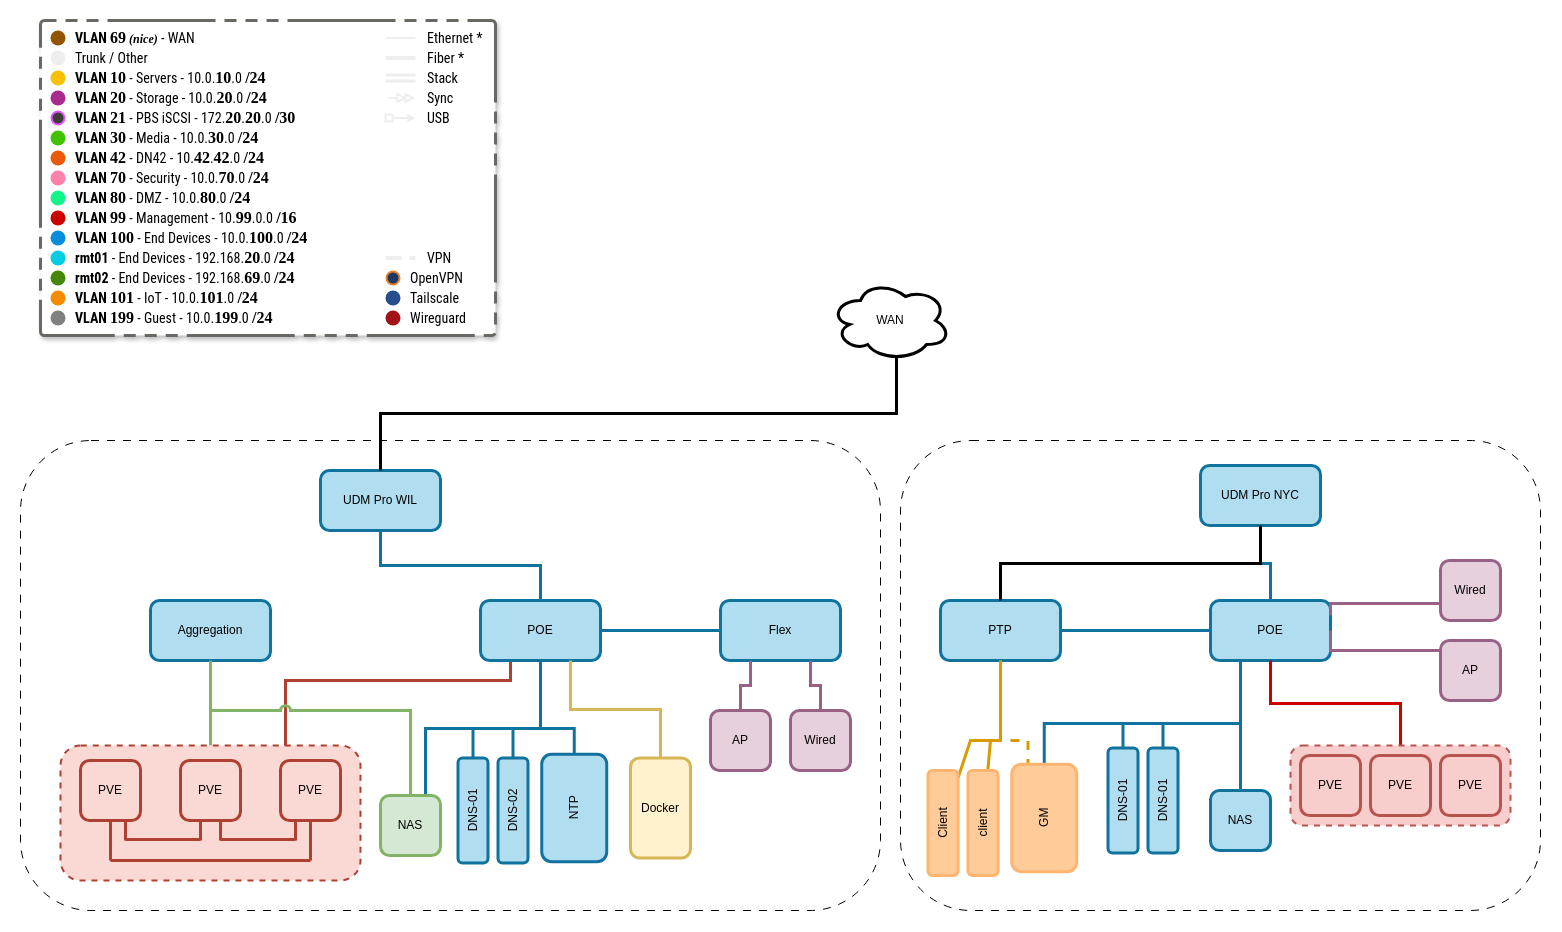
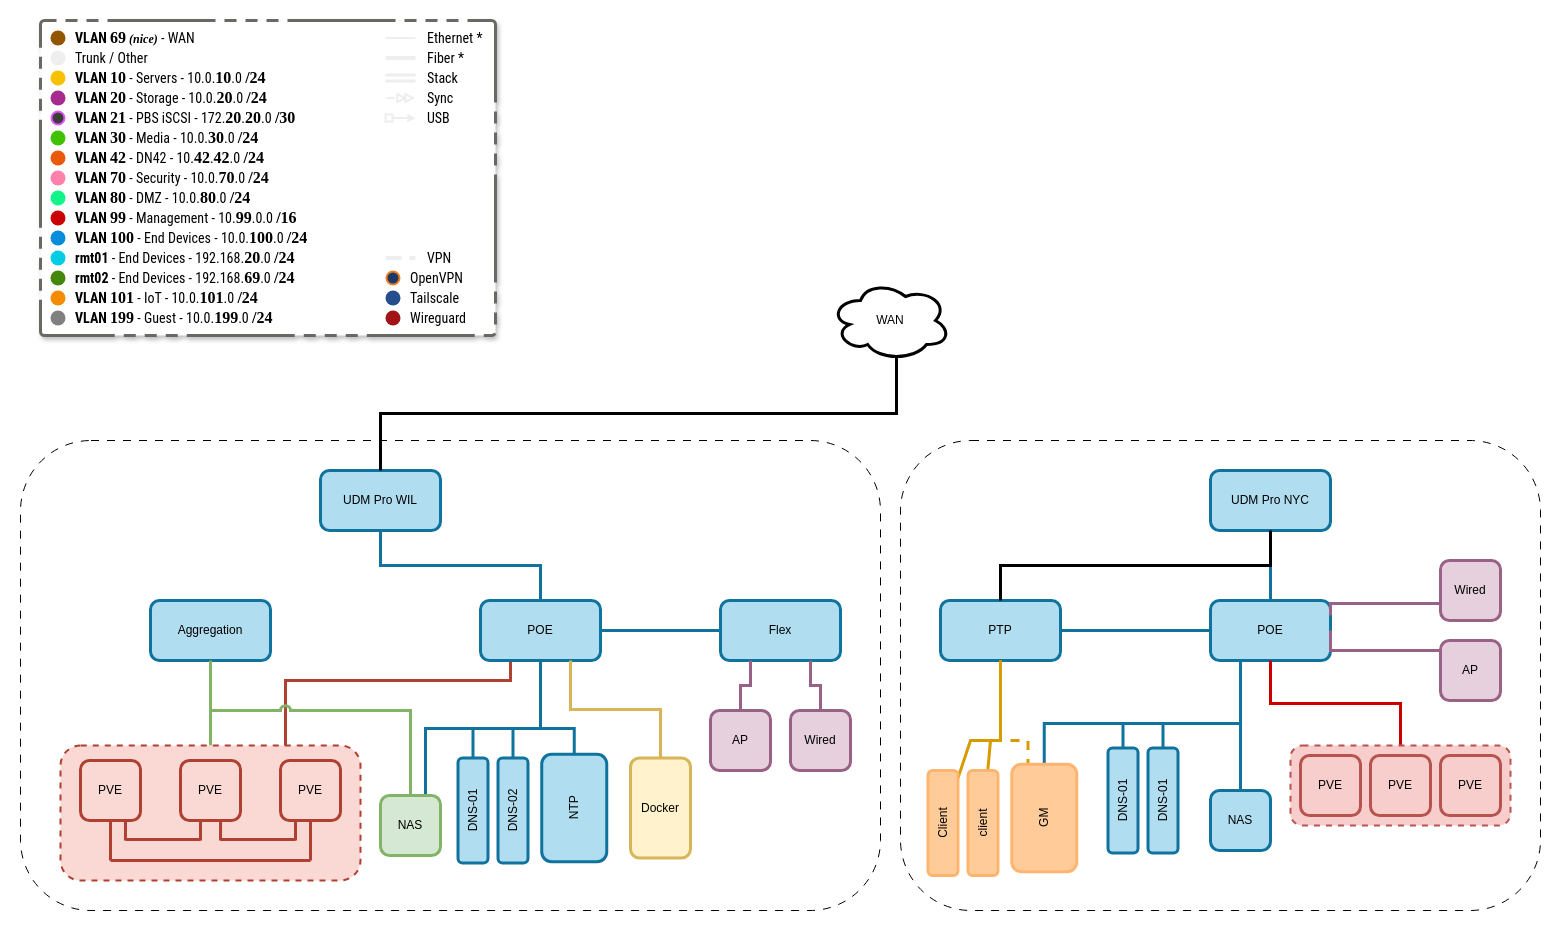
- <mxCell id="38" value="UDM Pro NYC" style="rounded=1;whiteSpace=wrap;html=1;fillColor=#b1ddf0;strokeColor=#10739e;strokeWidth=3;" parent="1" vertex="1"><mxGeometry x="1200" y="465" width="120" height="60" as="geometry" /></mxCell>
+ <mxCell id="38" value="UDM Pro NYC" style="rounded=1;whiteSpace=wrap;html=1;fillColor=#b1ddf0;strokeColor=#10739e;strokeWidth=3;" parent="1" vertex="1"><mxGeometry x="1210" y="470" width="120" height="60" as="geometry" /></mxCell>
